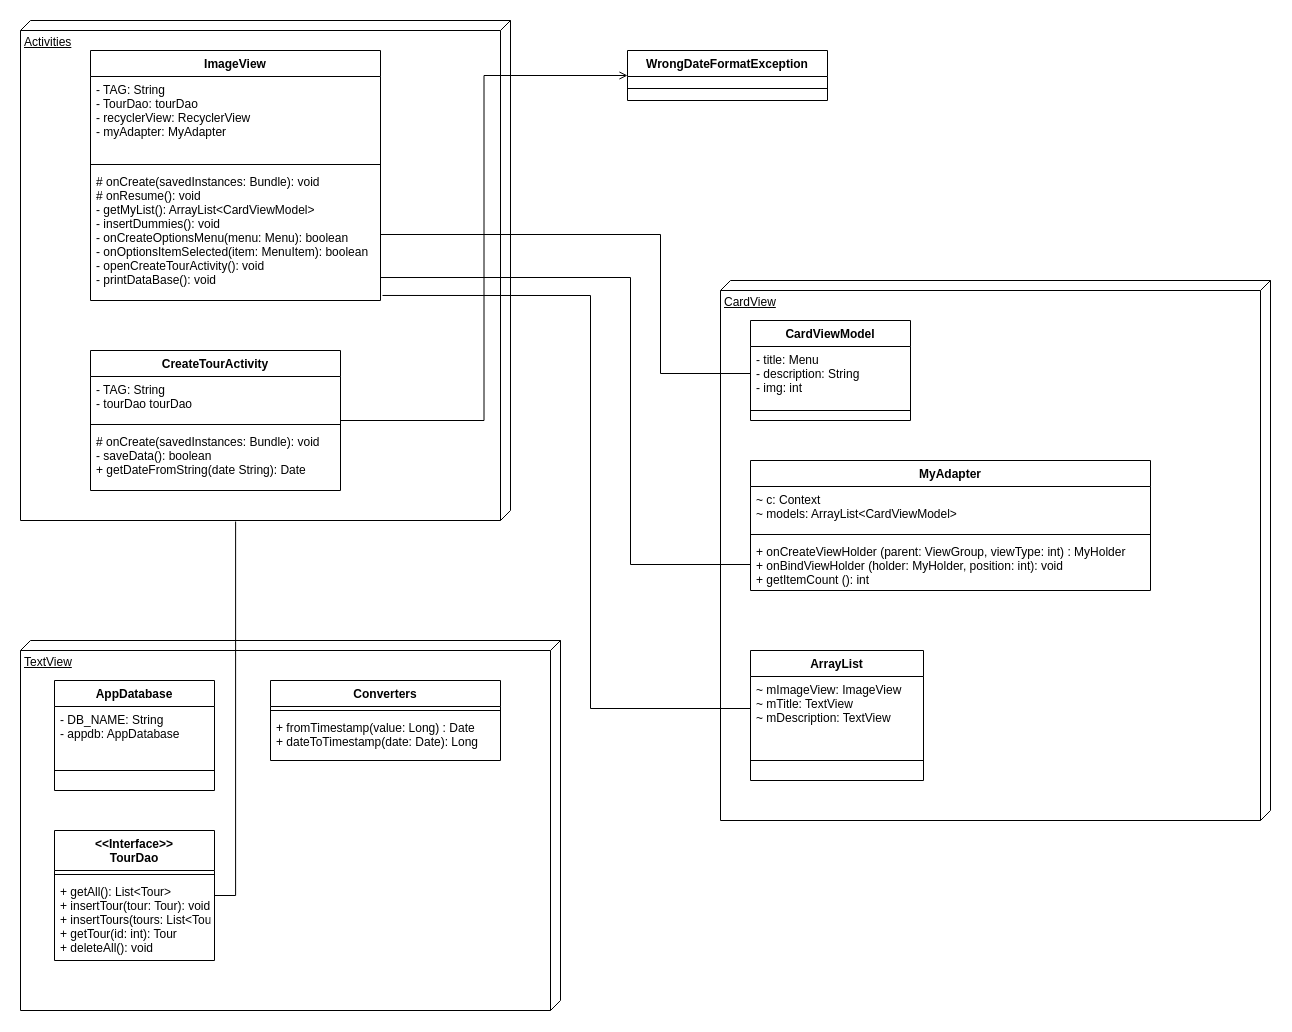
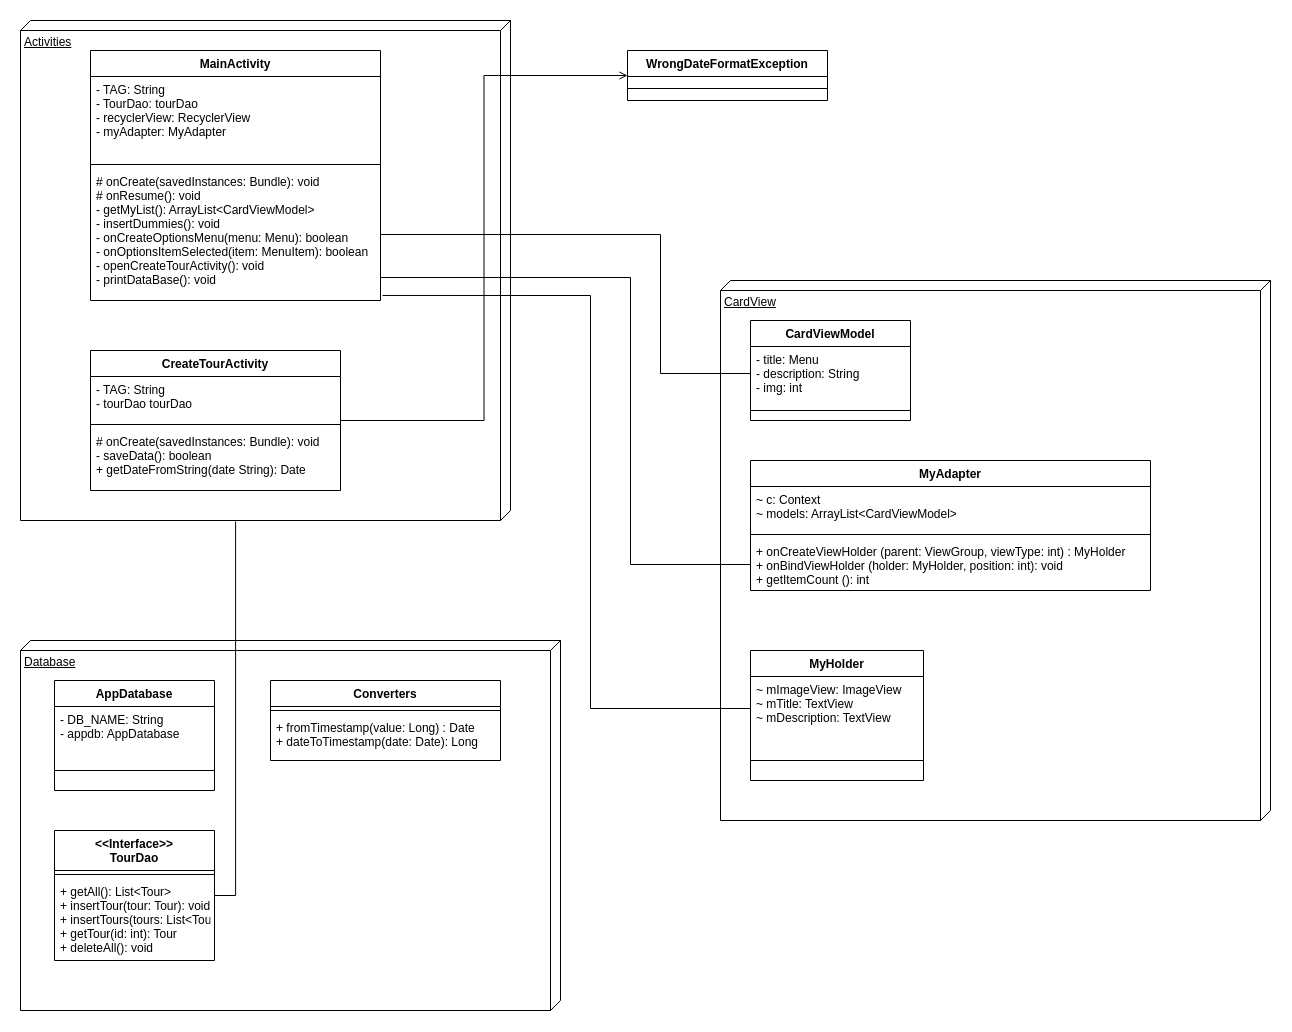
- <mxCell id="5" value="ImageView" style="swimlane;fontStyle=1;align=center;verticalAlign=top;childLayout=stackLayout;horizontal=1;startSize=26;horizontalStack=0;resizeParent=1;resizeParentMax=0;resizeLast=0;collapsible=1;marginBottom=0;" vertex="1" parent="1"><mxGeometry x="90" y="50" width="290" height="250" as="geometry" /></mxCell>
+ <mxCell id="5" value="MainActivity" style="swimlane;fontStyle=1;align=center;verticalAlign=top;childLayout=stackLayout;horizontal=1;startSize=26;horizontalStack=0;resizeParent=1;resizeParentMax=0;resizeLast=0;collapsible=1;marginBottom=0;" vertex="1" parent="1"><mxGeometry x="90" y="50" width="290" height="250" as="geometry" /></mxCell>
- <mxCell id="2" value="TextView" style="verticalAlign=top;align=left;spacingTop=8;spacingLeft=2;spacingRight=12;shape=cube;size=10;direction=south;fontStyle=4;html=1;fillColor=none;" vertex="1" parent="1"><mxGeometry x="20" y="640" width="540" height="370" as="geometry" /></mxCell>
+ <mxCell id="2" value="Database" style="verticalAlign=top;align=left;spacingTop=8;spacingLeft=2;spacingRight=12;shape=cube;size=10;direction=south;fontStyle=4;html=1;fillColor=none;" vertex="1" parent="1"><mxGeometry x="20" y="640" width="540" height="370" as="geometry" /></mxCell>
- <mxCell id="23" value="ArrayList" style="swimlane;fontStyle=1;align=center;verticalAlign=top;childLayout=stackLayout;horizontal=1;startSize=26;horizontalStack=0;resizeParent=1;resizeParentMax=0;resizeLast=0;collapsible=1;marginBottom=0;fillColor=none;" vertex="1" parent="1"><mxGeometry x="750" y="650" width="173" height="130" as="geometry" /></mxCell>
+ <mxCell id="23" value="MyHolder" style="swimlane;fontStyle=1;align=center;verticalAlign=top;childLayout=stackLayout;horizontal=1;startSize=26;horizontalStack=0;resizeParent=1;resizeParentMax=0;resizeLast=0;collapsible=1;marginBottom=0;fillColor=none;" vertex="1" parent="1"><mxGeometry x="750" y="650" width="173" height="130" as="geometry" /></mxCell>
